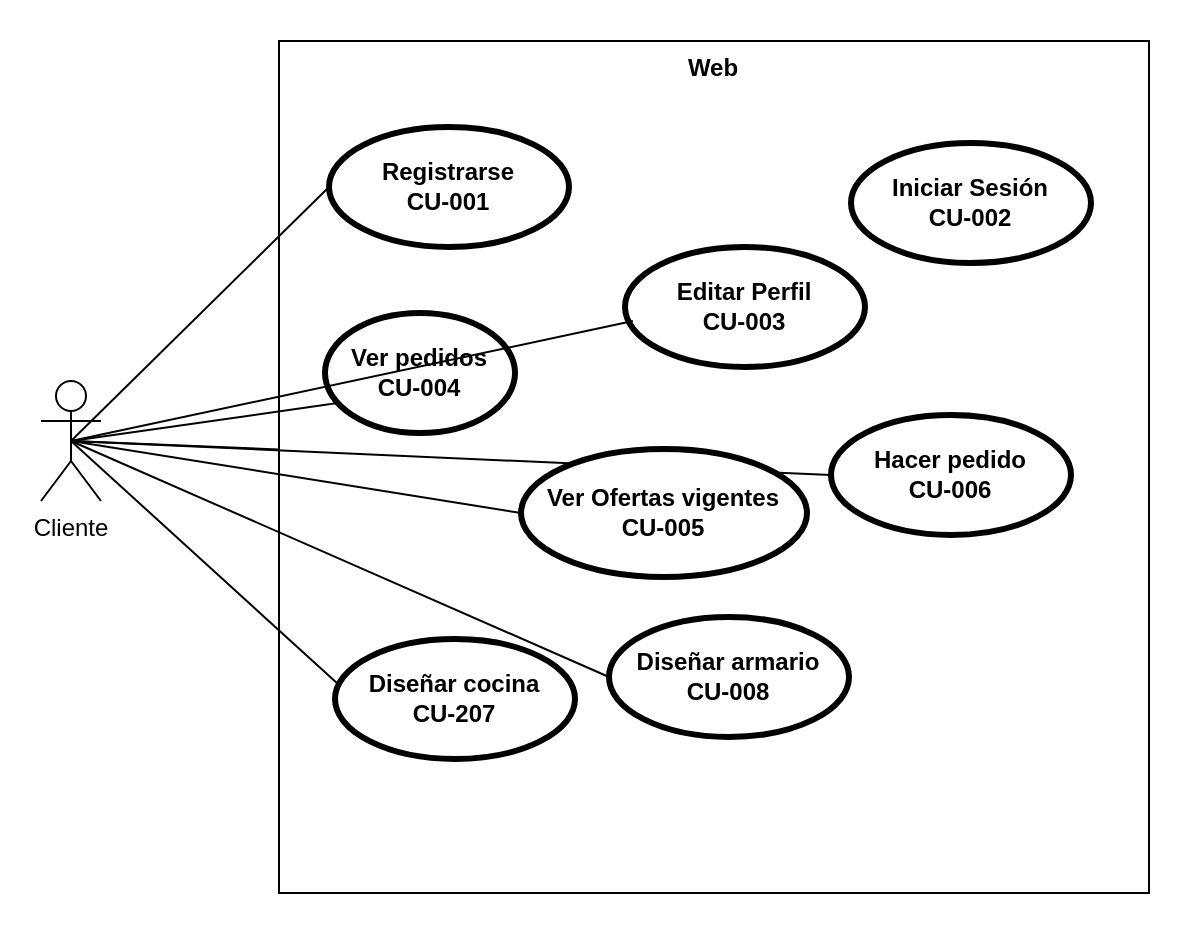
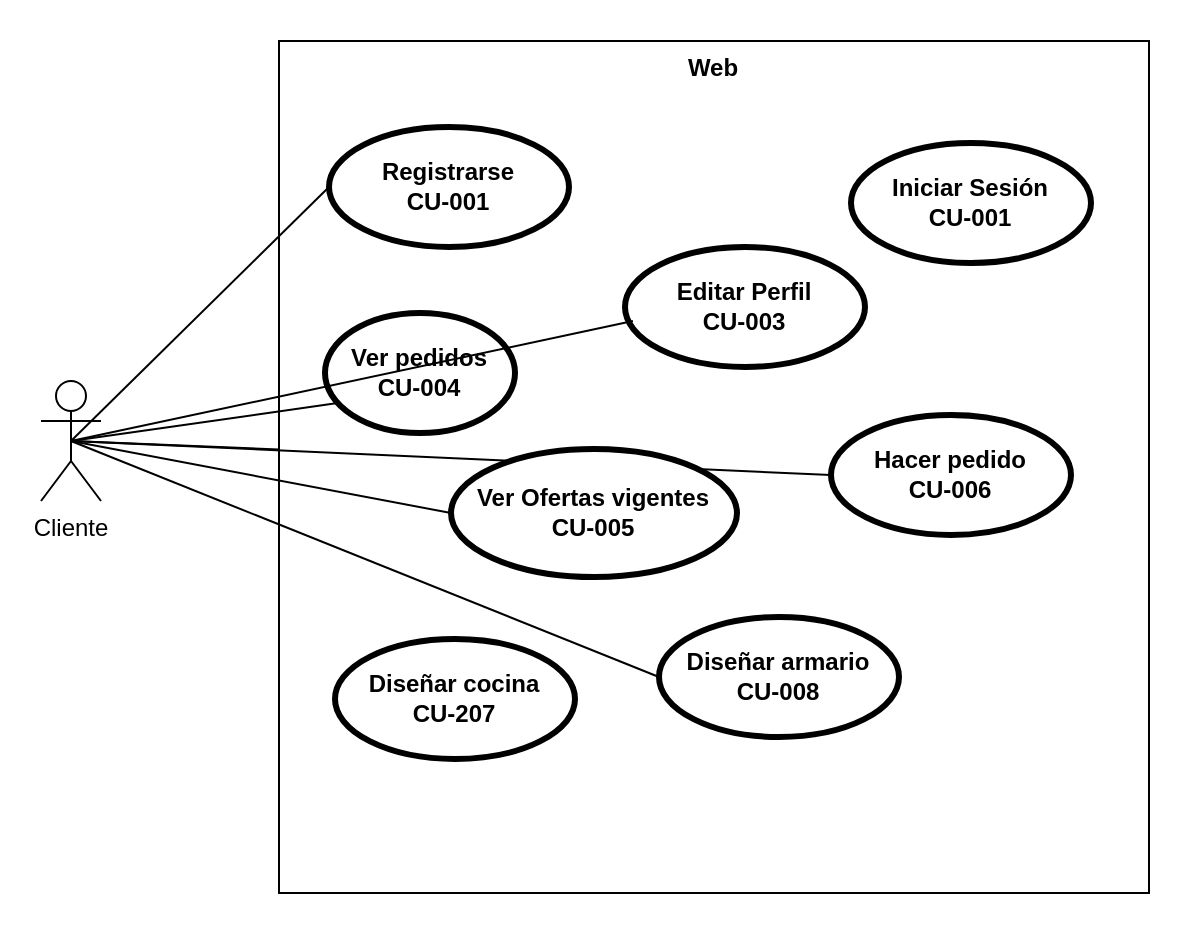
- <mxCell id="10" value="Iniciar Sesión&lt;div&gt;CU-002&lt;/div&gt;" style="shape=ellipse;html=1;strokeWidth=3;fontStyle=1;whiteSpace=wrap;align=center;perimeter=ellipsePerimeter;" vertex="1" parent="1"><mxGeometry x="425" y="71" width="120" height="60" as="geometry" /></mxCell>
+ <mxCell id="10" value="Iniciar Sesión&lt;div&gt;CU-001&lt;/div&gt;" style="shape=ellipse;html=1;strokeWidth=3;fontStyle=1;whiteSpace=wrap;align=center;perimeter=ellipsePerimeter;" vertex="1" parent="1"><mxGeometry x="425" y="71" width="120" height="60" as="geometry" /></mxCell>
- <mxCell id="13" value="Ver Ofertas vigentes&lt;div&gt;CU-005&lt;/div&gt;" style="shape=ellipse;html=1;strokeWidth=3;fontStyle=1;whiteSpace=wrap;align=center;perimeter=ellipsePerimeter;" vertex="1" parent="1"><mxGeometry x="260" y="224" width="143" height="64" as="geometry" /></mxCell>
+ <mxCell id="13" value="Ver Ofertas vigentes&lt;div&gt;CU-005&lt;/div&gt;" style="shape=ellipse;html=1;strokeWidth=3;fontStyle=1;whiteSpace=wrap;align=center;perimeter=ellipsePerimeter;" vertex="1" parent="1"><mxGeometry x="225" y="224" width="143" height="64" as="geometry" /></mxCell>
- <mxCell id="19" style="edgeStyle=none;curved=1;rounded=0;orthogonalLoop=1;jettySize=auto;html=1;exitX=0.5;exitY=0.5;exitDx=0;exitDy=0;exitPerimeter=0;entryX=0.017;entryY=0.383;entryDx=0;entryDy=0;entryPerimeter=0;fontSize=12;startSize=8;endSize=8;endArrow=none;endFill=0;" edge="1" parent="1" source="8" target="15"><mxGeometry relative="1" as="geometry" /></mxCell>
- <mxCell id="16" value="Diseñar armario&lt;div&gt;CU-008&lt;/div&gt;" style="shape=ellipse;html=1;strokeWidth=3;fontStyle=1;whiteSpace=wrap;align=center;perimeter=ellipsePerimeter;" vertex="1" parent="1"><mxGeometry x="304" y="308" width="120" height="60" as="geometry" /></mxCell>
+ <mxCell id="16" value="Diseñar armario&lt;div&gt;CU-008&lt;/div&gt;" style="shape=ellipse;html=1;strokeWidth=3;fontStyle=1;whiteSpace=wrap;align=center;perimeter=ellipsePerimeter;" vertex="1" parent="1"><mxGeometry x="329" y="308" width="120" height="60" as="geometry" /></mxCell>
